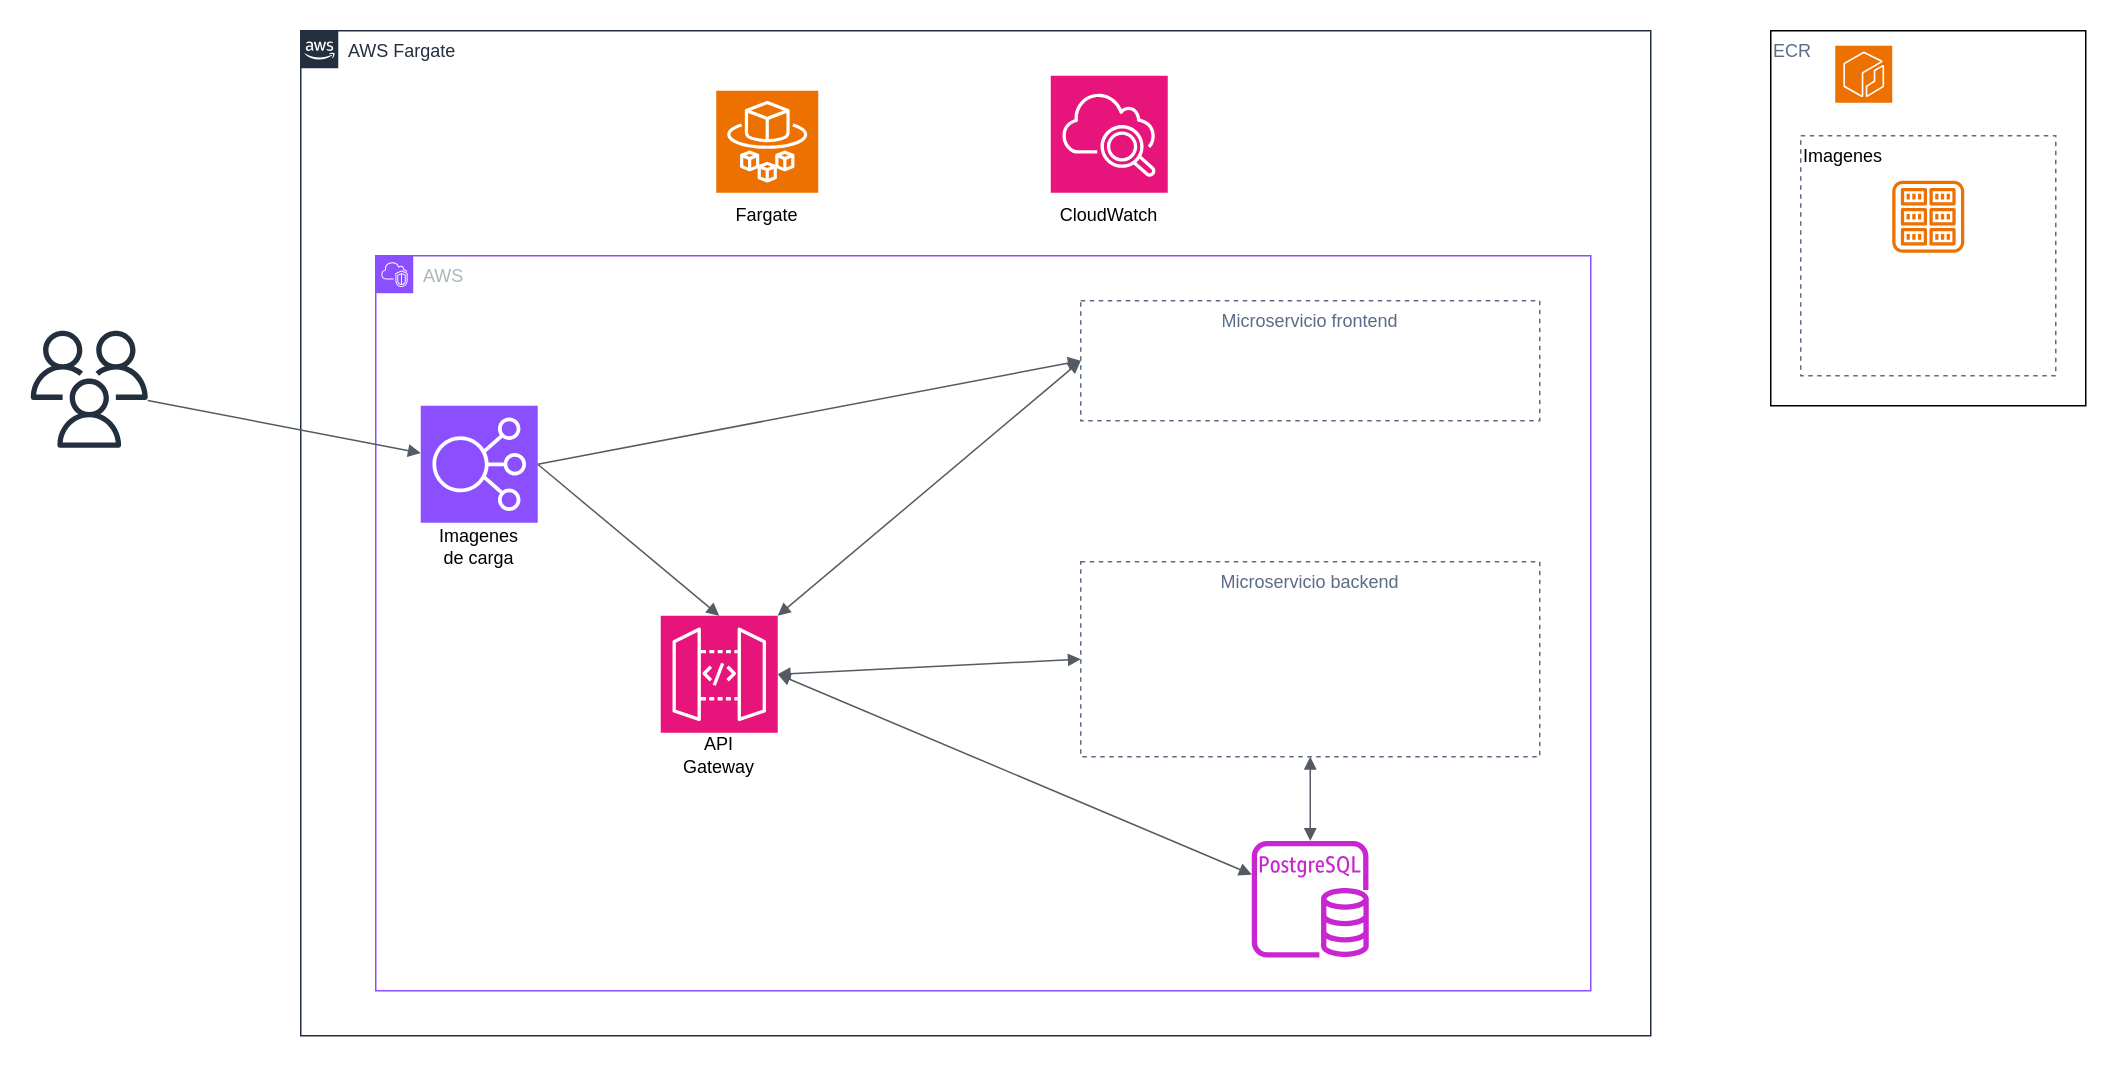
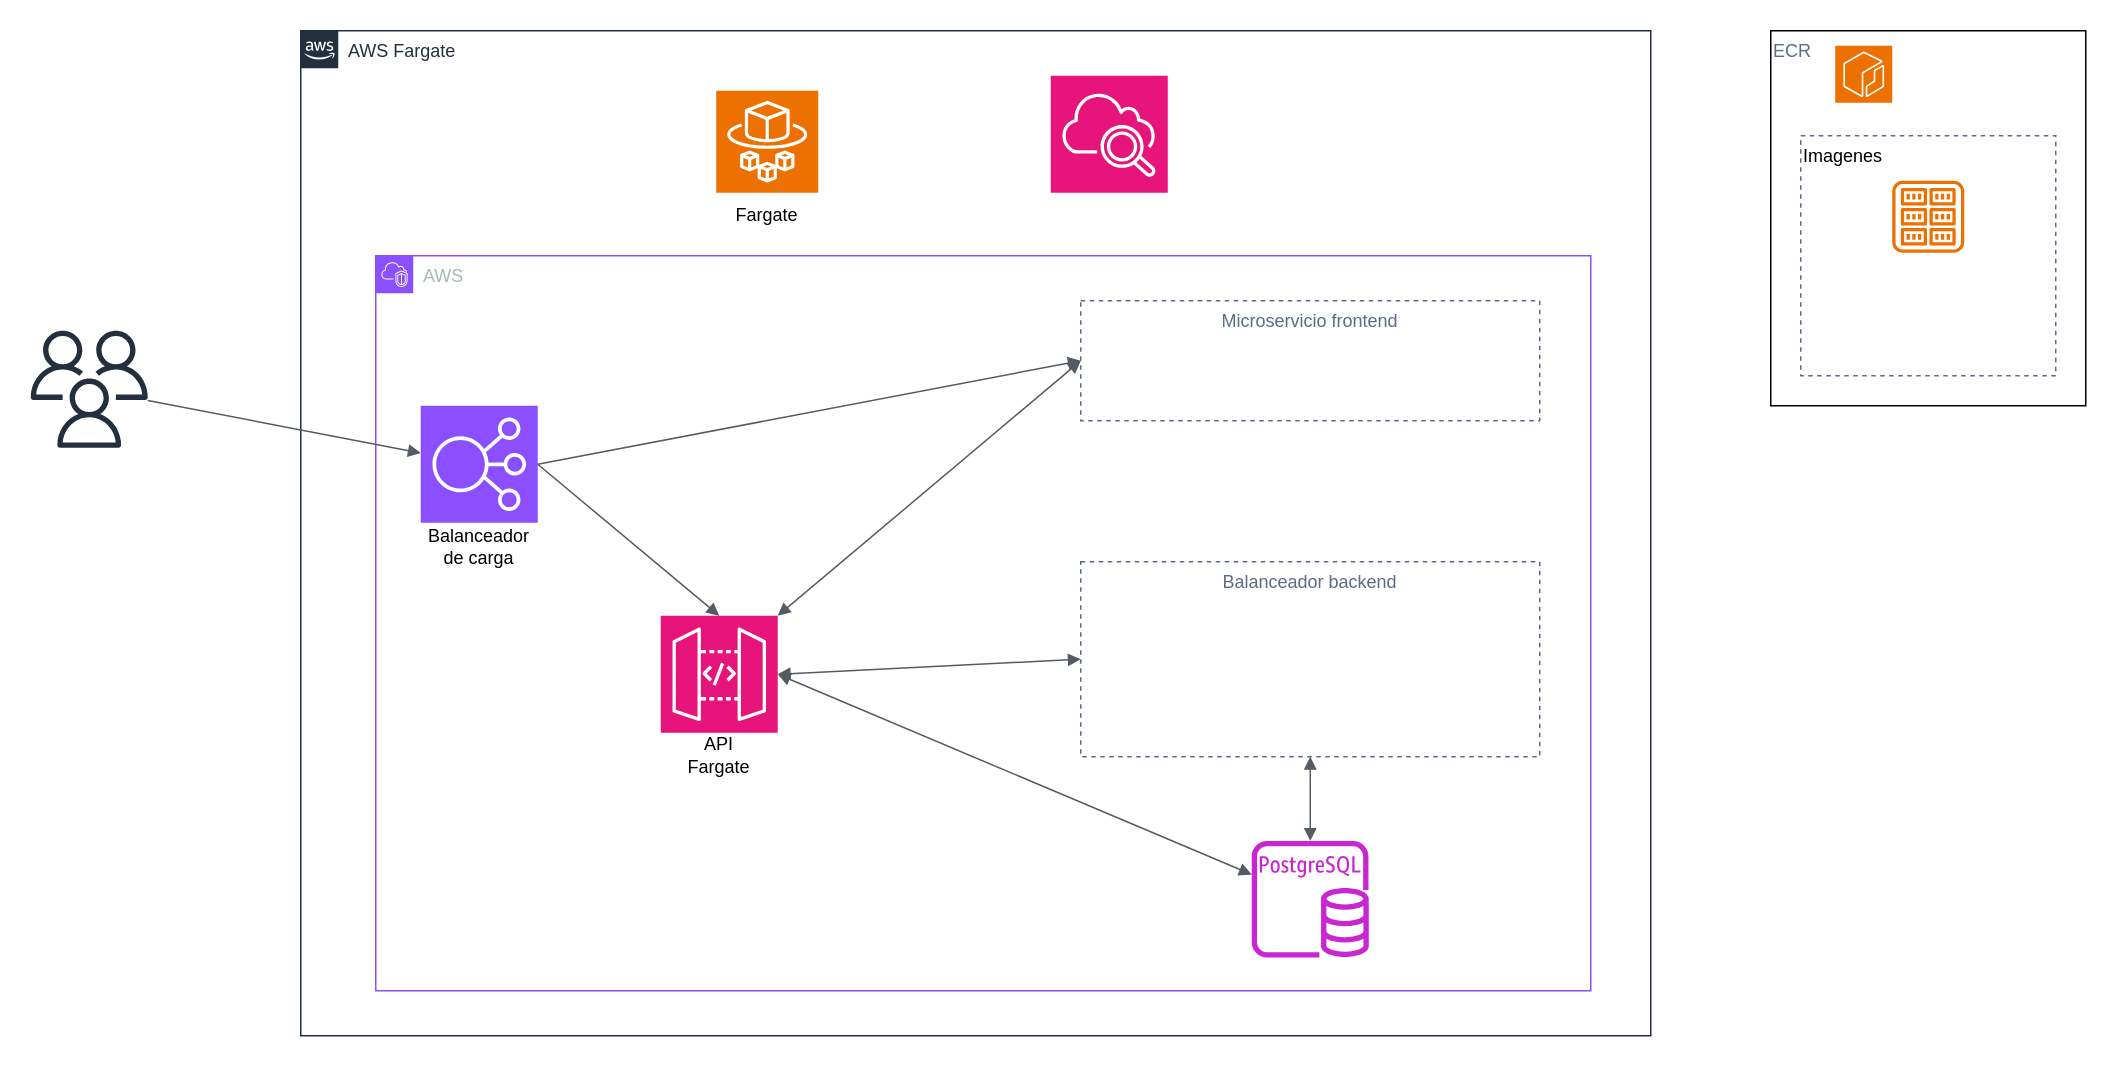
- <mxCell id="23" value="CloudWatch" style="text;html=1;align=center;verticalAlign=middle;whiteSpace=wrap;rounded=0;" vertex="1" parent="21"><mxGeometry x="9" y="78" width="60" height="30" as="geometry" /></mxCell>
- <mxCell id="20" value="Imagenes de carga" style="text;html=1;align=center;verticalAlign=middle;whiteSpace=wrap;rounded=0;" vertex="1" parent="18"><mxGeometry x="9" y="84" width="60" height="20" as="geometry" /></mxCell>
+ <mxCell id="20" value="Balanceador de carga" style="text;html=1;align=center;verticalAlign=middle;whiteSpace=wrap;rounded=0;" vertex="1" parent="18"><mxGeometry x="9" y="84" width="60" height="20" as="geometry" /></mxCell>
- <mxCell id="7" value="Microservicio backend" style="fillColor=none;strokeColor=#5A6C86;dashed=1;verticalAlign=top;fontStyle=0;fontColor=#5A6C86;whiteSpace=wrap;html=1;" vertex="1" parent="5"><mxGeometry x="470" y="204" width="306" height="130" as="geometry" /></mxCell>
+ <mxCell id="7" value="Balanceador backend" style="fillColor=none;strokeColor=#5A6C86;dashed=1;verticalAlign=top;fontStyle=0;fontColor=#5A6C86;whiteSpace=wrap;html=1;" vertex="1" parent="5"><mxGeometry x="470" y="204" width="306" height="130" as="geometry" /></mxCell>
- <mxCell id="17" value="API Gateway" style="text;html=1;align=center;verticalAlign=middle;whiteSpace=wrap;rounded=0;" vertex="1" parent="15"><mxGeometry x="9" y="78" width="60" height="30" as="geometry" /></mxCell>
+ <mxCell id="17" value="API Fargate" style="text;html=1;align=center;verticalAlign=middle;whiteSpace=wrap;rounded=0;" vertex="1" parent="15"><mxGeometry x="9" y="78" width="60" height="30" as="geometry" /></mxCell>
